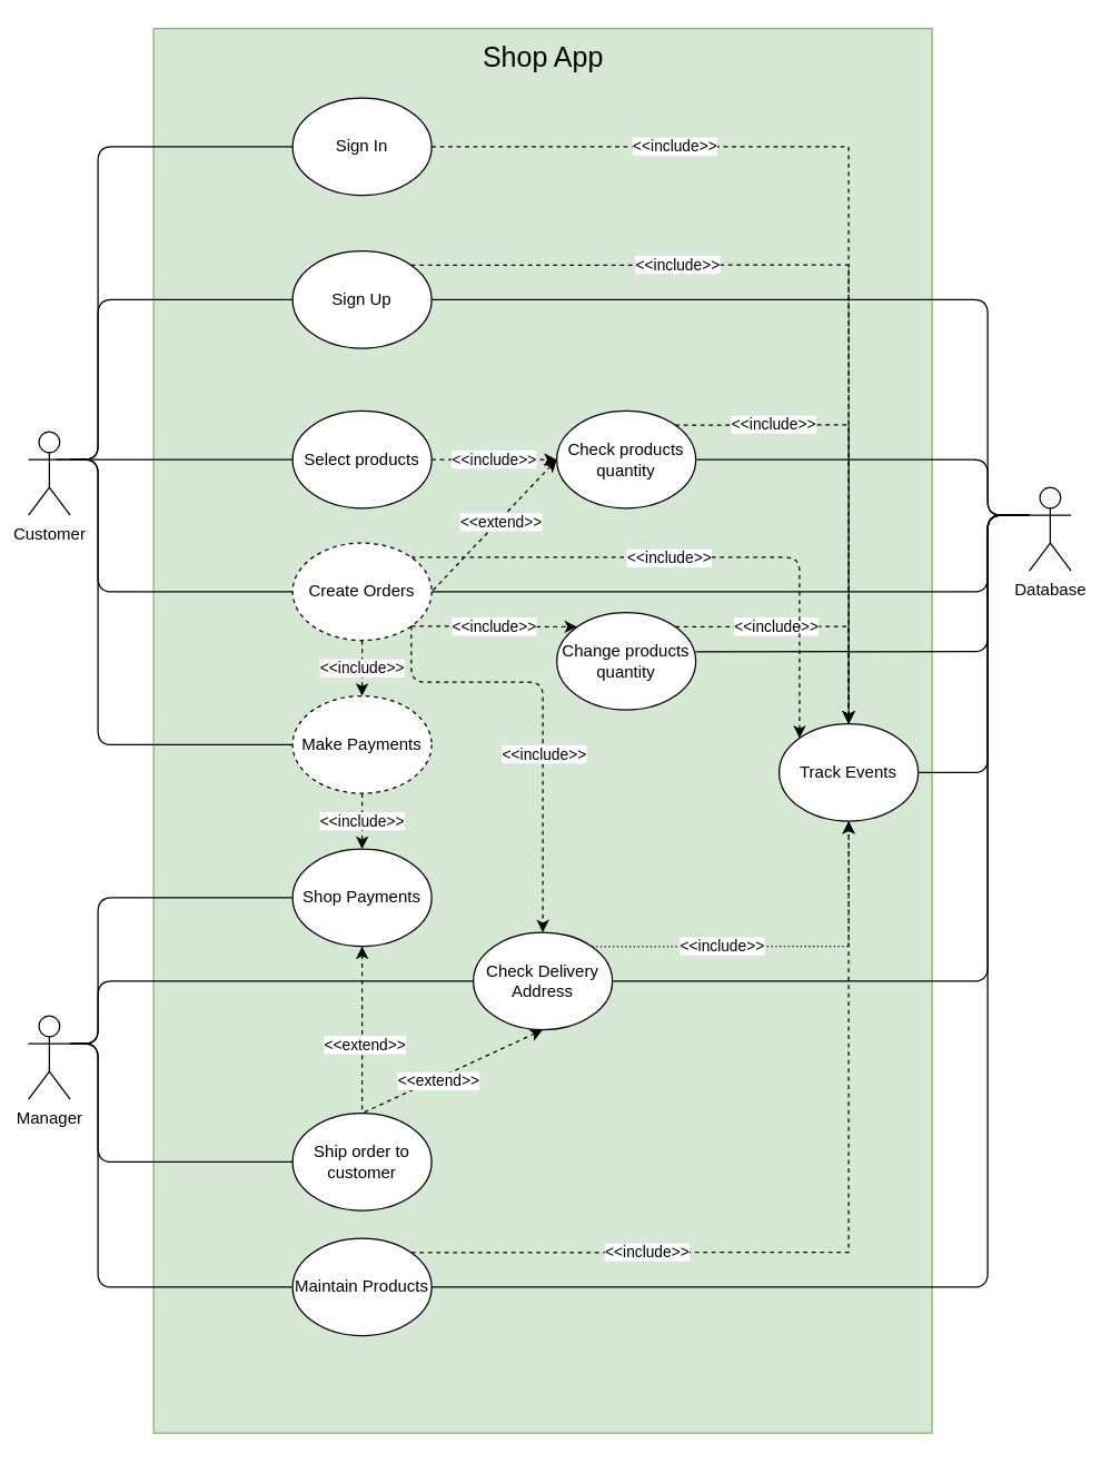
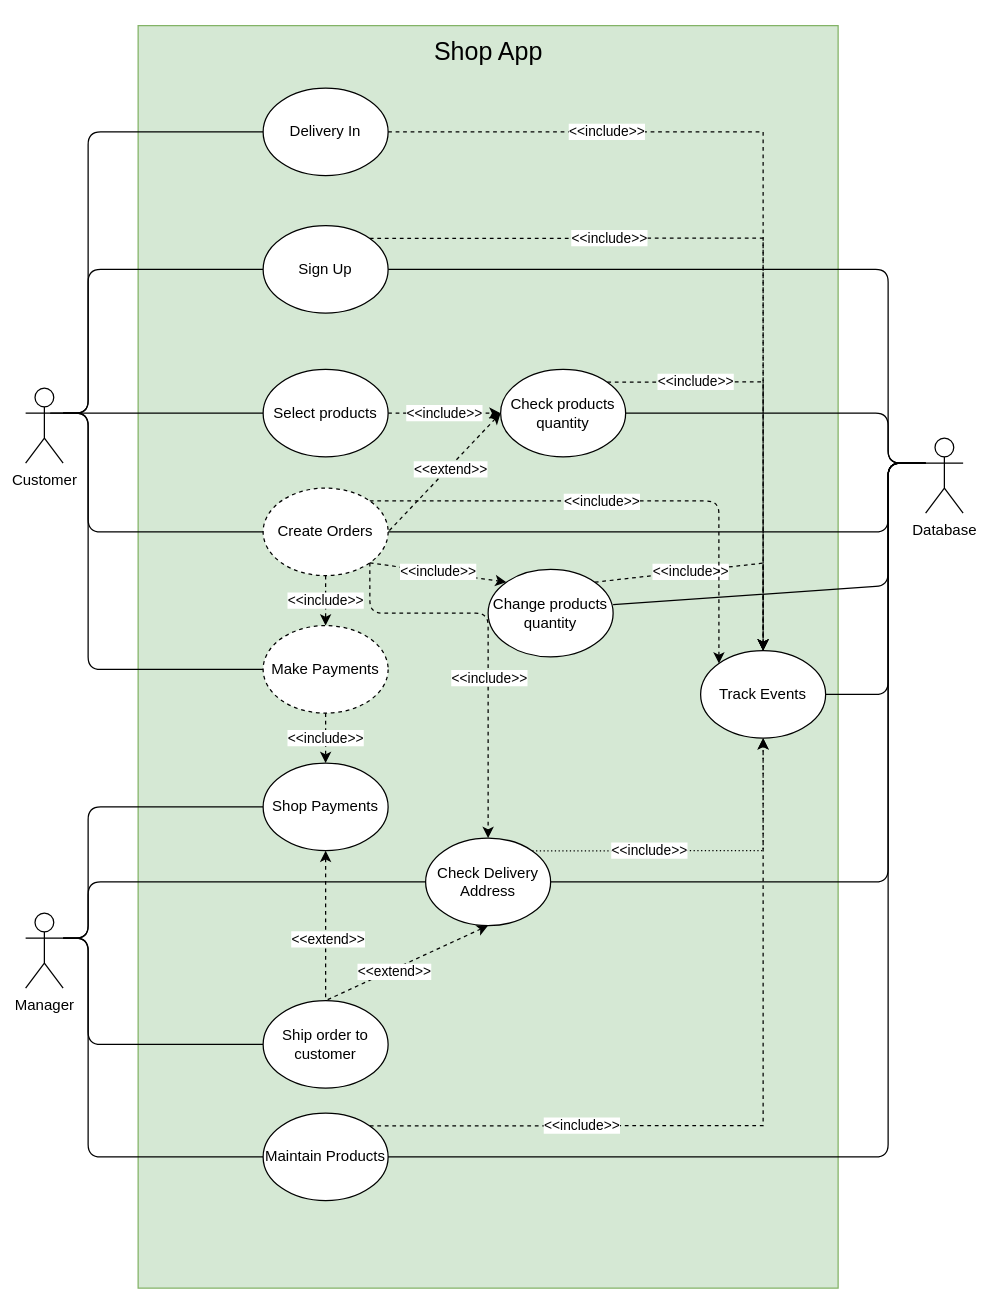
- <mxCell id="17" value="Sign In" style="ellipse;whiteSpace=wrap;html=1;" parent="1" vertex="1"><mxGeometry x="210" y="70" width="100" height="70" as="geometry" /></mxCell>
+ <mxCell id="17" value="Delivery In" style="ellipse;whiteSpace=wrap;html=1;" parent="1" vertex="1"><mxGeometry x="210" y="70" width="100" height="70" as="geometry" /></mxCell>
- <mxCell id="45" value="Change products quantity" style="ellipse;whiteSpace=wrap;html=1;" parent="1" vertex="1"><mxGeometry x="400" y="440" width="100" height="70" as="geometry" /></mxCell>
+ <mxCell id="45" value="Change products quantity" style="ellipse;whiteSpace=wrap;html=1;" parent="1" vertex="1"><mxGeometry x="390" y="455" width="100" height="70" as="geometry" /></mxCell>
